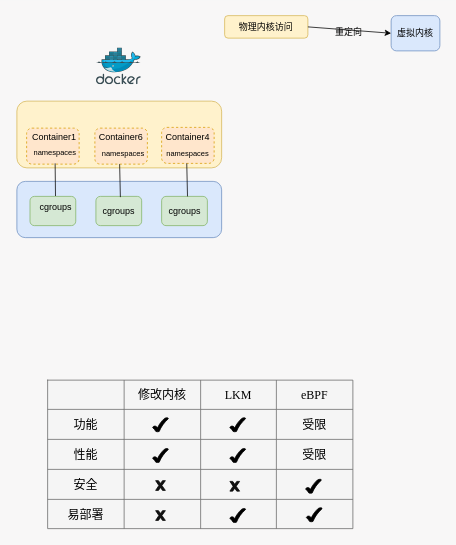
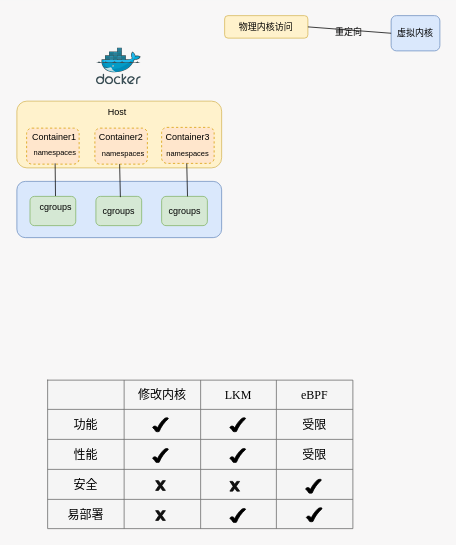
- <mxCell id="62" value="" style="endArrow=classic;html=1;rounded=0;exitX=1;exitY=0.5;exitDx=0;exitDy=0;entryX=0;entryY=0.5;entryDx=0;entryDy=0;" edge="1" parent="1" source="60" target="61"><mxGeometry width="50" height="50" relative="1" as="geometry"><mxPoint x="308" y="199" as="sourcePoint" /><mxPoint x="358" y="149" as="targetPoint" /></mxGeometry></mxCell>
+ <mxCell id="62" value="" style="endArrow=none;html=1;rounded=0;exitX=1;exitY=0.5;exitDx=0;exitDy=0;entryX=0;entryY=0.5;entryDx=0;entryDy=0;" edge="1" parent="1" source="60" target="61"><mxGeometry width="50" height="50" relative="1" as="geometry"><mxPoint x="308" y="199" as="sourcePoint" /><mxPoint x="358" y="149" as="targetPoint" /></mxGeometry></mxCell>
+ <mxCell id="4" value="Host" style="text;html=1;align=center;verticalAlign=middle;whiteSpace=wrap;rounded=0;" parent="1" vertex="1"><mxGeometry x="126" y="134" width="60" height="30" as="geometry" /></mxCell>
- <mxCell id="8" value="Container6" style="text;html=1;align=center;verticalAlign=middle;whiteSpace=wrap;rounded=0;" parent="1" vertex="1"><mxGeometry x="131" y="167" width="60" height="30" as="geometry" /></mxCell>
+ <mxCell id="8" value="Container2" style="text;html=1;align=center;verticalAlign=middle;whiteSpace=wrap;rounded=0;" parent="1" vertex="1"><mxGeometry x="131" y="167" width="60" height="30" as="geometry" /></mxCell>
- <mxCell id="9" value="Container4" style="text;html=1;align=center;verticalAlign=middle;whiteSpace=wrap;rounded=0;" parent="1" vertex="1"><mxGeometry x="220" y="167" width="60" height="30" as="geometry" /></mxCell>
+ <mxCell id="9" value="Container3" style="text;html=1;align=center;verticalAlign=middle;whiteSpace=wrap;rounded=0;" parent="1" vertex="1"><mxGeometry x="220" y="167" width="60" height="30" as="geometry" /></mxCell>
